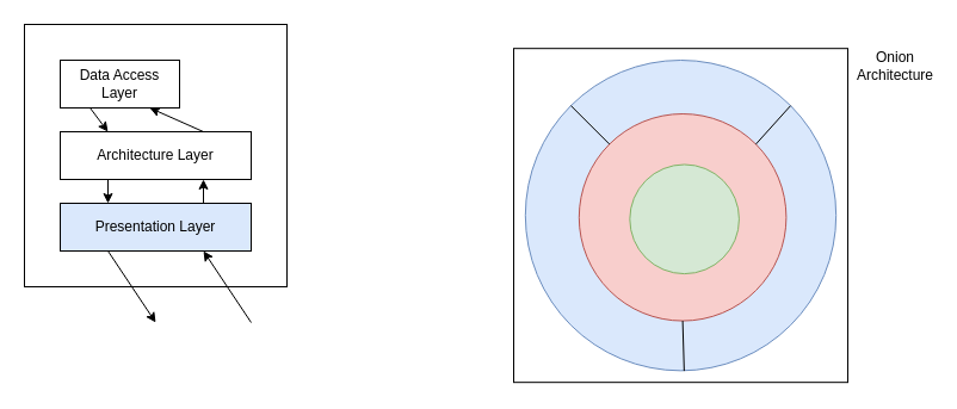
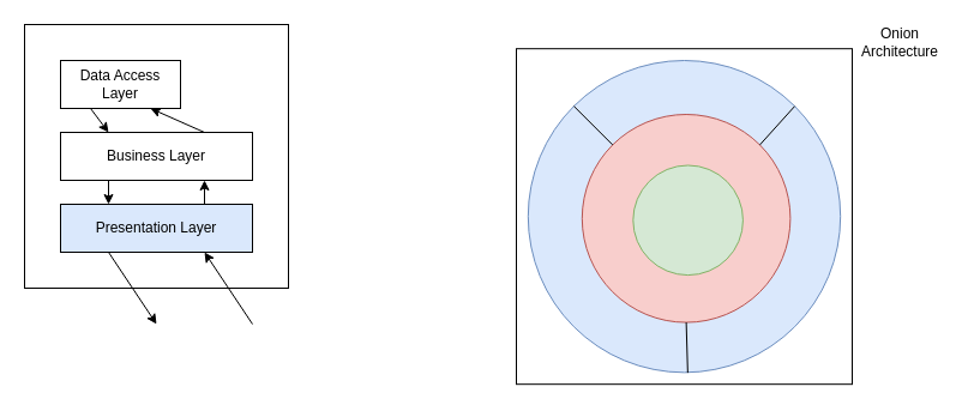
- <mxCell id="12" value="Onion Architecture" style="text;html=1;strokeColor=none;fillColor=none;align=center;verticalAlign=middle;whiteSpace=wrap;rounded=0;" vertex="1" parent="1"><mxGeometry x="720" y="40" width="60" height="30" as="geometry" /></mxCell>
+ <mxCell id="12" value="Onion Architecture" style="text;html=1;strokeColor=none;fillColor=none;align=center;verticalAlign=middle;whiteSpace=wrap;rounded=0;" vertex="1" parent="1"><mxGeometry x="720" y="20" width="60" height="30" as="geometry" /></mxCell>
- <mxCell id="4" value="Architecture Layer" style="rounded=0;whiteSpace=wrap;html=1;" vertex="1" parent="1"><mxGeometry x="50" y="110" width="160" height="40" as="geometry" /></mxCell>
+ <mxCell id="4" value="Business Layer" style="rounded=0;whiteSpace=wrap;html=1;" vertex="1" parent="1"><mxGeometry x="50" y="110" width="160" height="40" as="geometry" /></mxCell>
